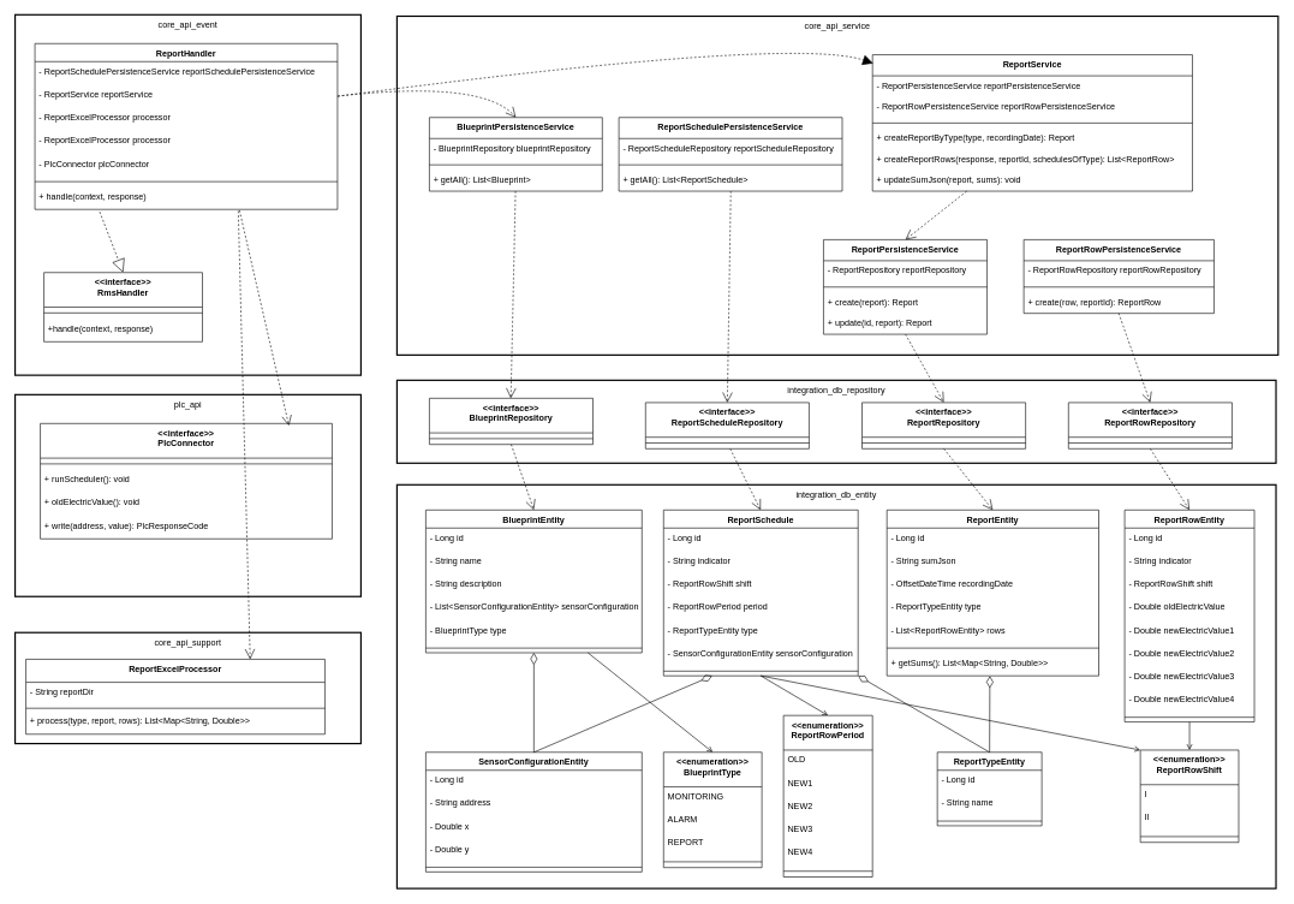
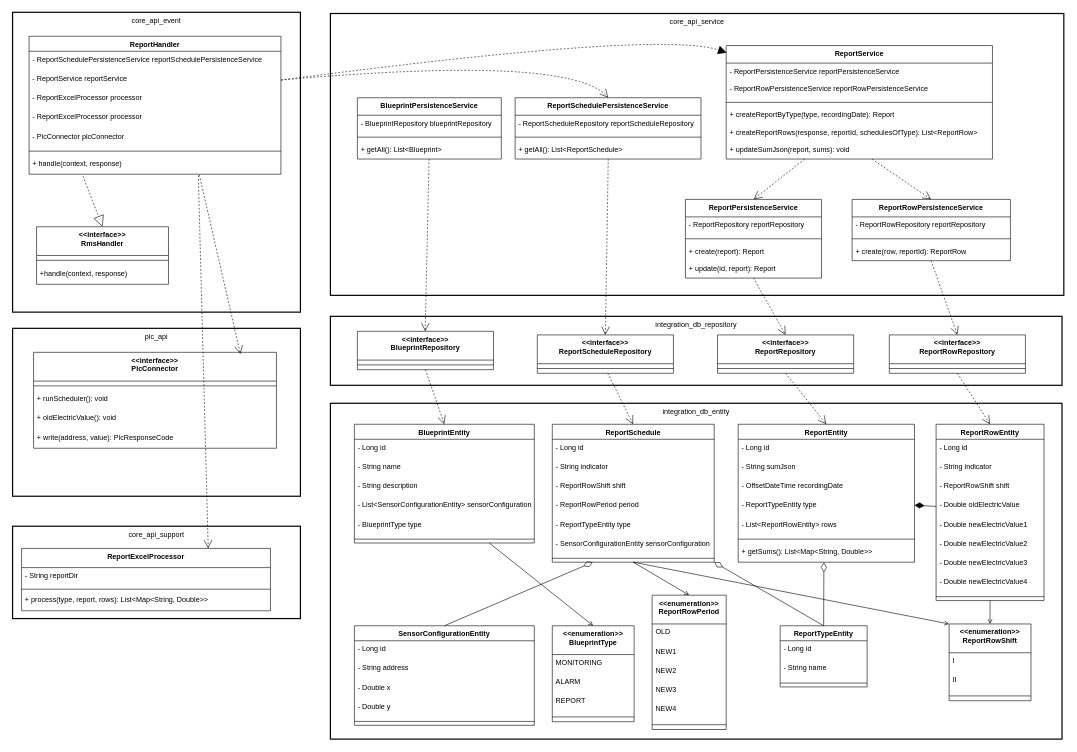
+ <mxCell id="87" value="" style="curved=1;dashed=1;startArrow=none;endArrow=open;endSize=12;exitX=1;exitY=0.5;entryX=0.501;entryY=0;rounded=0;exitDx=0;exitDy=0;" parent="1" source="5" target="19" edge="1"><mxGeometry relative="1" as="geometry"><Array as="points"><mxPoint x="950" y="90" /></Array></mxGeometry></mxCell>
- <mxCell id="84" value="" style="curved=1;startArrow=none;endArrow=open;endSize=12;exitX=1;exitY=0.5;entryX=0.5;entryY=0;rounded=0;strokeColor=default;shadow=0;flowAnimation=0;jumpStyle=none;entryDx=0;entryDy=0;dashed=1;exitDx=0;exitDy=0;" parent="1" source="5" target="27" edge="1"><mxGeometry relative="1" as="geometry"><Array as="points"><mxPoint x="670" y="110" /></Array></mxGeometry></mxCell>
+ <mxCell id="82" value="" style="curved=0;dashed=1;startArrow=none;endArrow=open;endSize=12;entryX=0.499;entryY=0;rounded=0;" parent="1" source="18" target="23" edge="1"><mxGeometry relative="1" as="geometry"><Array as="points" /></mxGeometry></mxCell>
- <mxCell id="24" value="- ReportRowRepository reportRowRepository" style="text;strokeColor=none;fillColor=none;align=left;verticalAlign=top;spacingLeft=4;spacingRight=4;overflow=hidden;rotatable=0;points=[[0,0.5],[1,0.5]];portConstraint=eastwest;" parent="23" vertex="1"><mxGeometry y="29.2" width="264" height="29" as="geometry" /></mxCell>
+ <mxCell id="24" value="- ReportRowRepository reportRepository" style="text;strokeColor=none;fillColor=none;align=left;verticalAlign=top;spacingLeft=4;spacingRight=4;overflow=hidden;rotatable=0;points=[[0,0.5],[1,0.5]];portConstraint=eastwest;" parent="23" vertex="1"><mxGeometry y="29.2" width="264" height="29" as="geometry" /></mxCell>
+ <mxCell id="96" value="" style="curved=0;startArrow=diamondThin;startSize=14;startFill=1;endArrow=none;exitX=0.997;exitY=0.586;entryX=0;entryY=0.5;rounded=0;entryDx=0;entryDy=0;" parent="1" source="51" target="63" edge="1"><mxGeometry relative="1" as="geometry"><Array as="points" /></mxGeometry></mxCell>
- <mxCell id="136" value="" style="curved=0;startArrow=diamondThin;startSize=14;startFill=0;endArrow=none;rounded=0;exitX=0.5;exitY=1;exitDx=0;exitDy=0;entryX=0.5;entryY=0;entryDx=0;entryDy=0;" parent="1" source="122" target="130" edge="1"><mxGeometry relative="1" as="geometry"><Array as="points" /><mxPoint x="693" y="932" as="sourcePoint" /><mxPoint x="690" y="1052" as="targetPoint" /></mxGeometry></mxCell>
